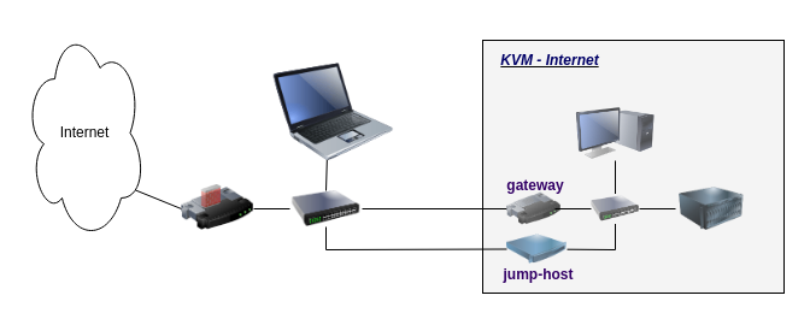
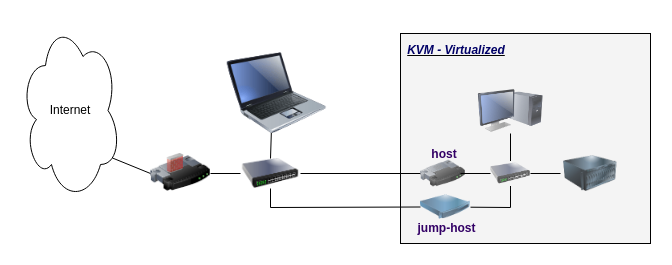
- <mxCell id="11" value="&lt;b&gt;&lt;i&gt;&lt;u&gt;&lt;font color=&quot;#000066&quot; style=&quot;font-size: 12px;&quot;&gt;KVM - Internet&lt;/font&gt;&lt;/u&gt;&lt;/i&gt;&lt;/b&gt;" style="text;html=1;strokeColor=none;fillColor=none;align=center;verticalAlign=middle;whiteSpace=wrap;rounded=0;glass=0;opacity=40;" parent="1" vertex="1"><mxGeometry x="386" y="35" width="140" height="30" as="geometry" /></mxCell>
+ <mxCell id="11" value="&lt;b&gt;&lt;i&gt;&lt;u&gt;&lt;font color=&quot;#000066&quot; style=&quot;font-size: 12px;&quot;&gt;KVM - Virtualized&lt;/font&gt;&lt;/u&gt;&lt;/i&gt;&lt;/b&gt;" style="text;html=1;strokeColor=none;fillColor=none;align=center;verticalAlign=middle;whiteSpace=wrap;rounded=0;glass=0;opacity=40;" parent="1" vertex="1"><mxGeometry x="386" y="35" width="140" height="30" as="geometry" /></mxCell>
- <mxCell id="23" value="&lt;b&gt;&lt;font color=&quot;#330066&quot; style=&quot;font-size: 12px;&quot;&gt;gateway&lt;/font&gt;&lt;/b&gt;" style="text;html=1;strokeColor=none;fillColor=none;align=center;verticalAlign=middle;whiteSpace=wrap;rounded=0;glass=0;fontSize=16;fontColor=#000066;opacity=70;" parent="1" vertex="1"><mxGeometry x="414" y="141" width="60" height="22" as="geometry" /></mxCell>
+ <mxCell id="23" value="&lt;b&gt;&lt;font color=&quot;#330066&quot; style=&quot;font-size: 12px;&quot;&gt;host&lt;/font&gt;&lt;/b&gt;" style="text;html=1;strokeColor=none;fillColor=none;align=center;verticalAlign=middle;whiteSpace=wrap;rounded=0;glass=0;fontSize=16;fontColor=#000066;opacity=70;" parent="1" vertex="1"><mxGeometry x="414" y="141" width="60" height="22" as="geometry" /></mxCell>
